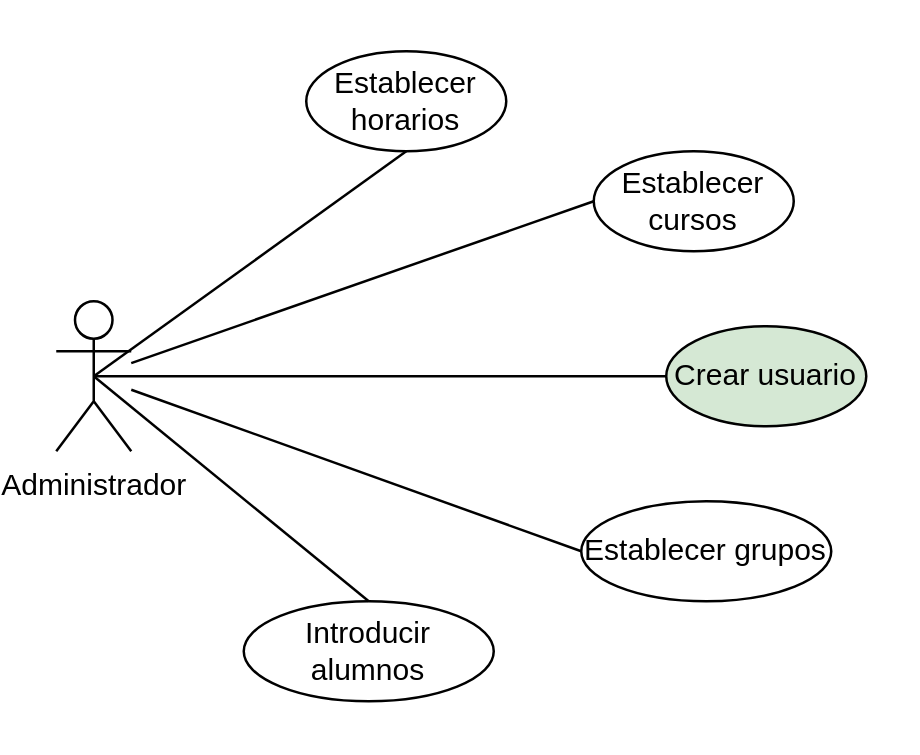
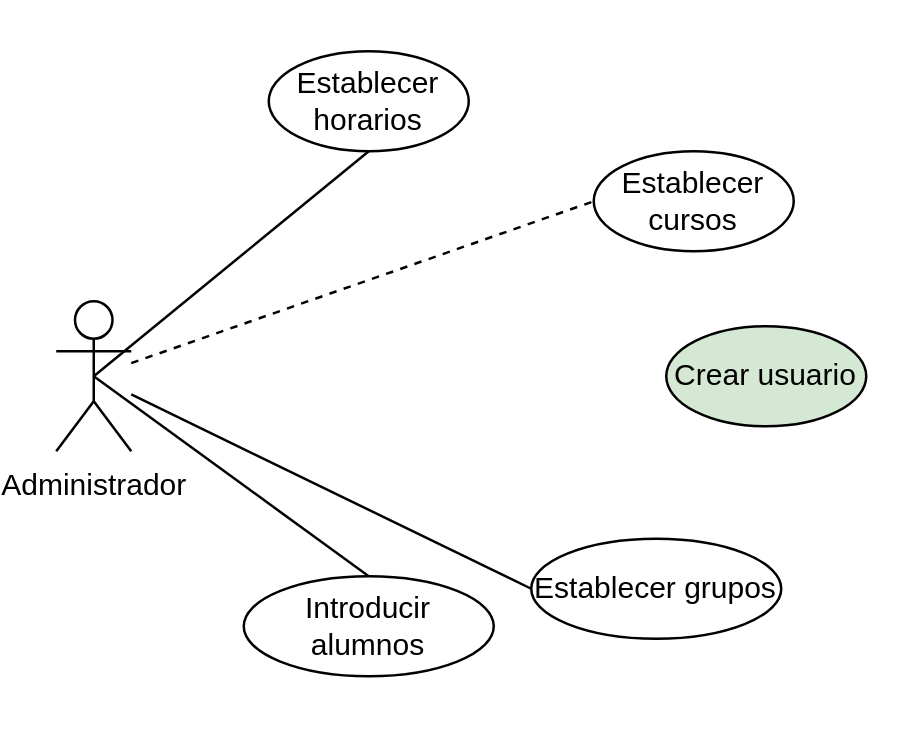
- <mxCell id="6" value="Establecer horarios" style="ellipse;whiteSpace=wrap;html=1;" parent="1" vertex="1"><mxGeometry x="120" y="20" width="80" height="40" as="geometry" /></mxCell>
+ <mxCell id="6" value="Establecer horarios" style="ellipse;whiteSpace=wrap;html=1;" parent="1" vertex="1"><mxGeometry x="105" y="20" width="80" height="40" as="geometry" /></mxCell>
- <mxCell id="9" value="" style="endArrow=none;html=1;rounded=0;entryX=0;entryY=0.5;entryDx=0;entryDy=0;" edge="1" parent="1" source="2" target="7"><mxGeometry width="50" height="50" relative="1" as="geometry"><mxPoint x="45" y="160" as="sourcePoint" /><mxPoint x="155" y="70" as="targetPoint" /></mxGeometry></mxCell>
+ <mxCell id="9" value="" style="endArrow=none;html=1;rounded=0;entryX=0;entryY=0.5;entryDx=0;entryDy=0;dashed=1;" edge="1" parent="1" source="2" target="7"><mxGeometry width="50" height="50" relative="1" as="geometry"><mxPoint x="45" y="160" as="sourcePoint" /><mxPoint x="155" y="70" as="targetPoint" /></mxGeometry></mxCell>
- <mxCell id="10" value="" style="endArrow=none;html=1;rounded=0;entryX=0;entryY=0.5;entryDx=0;entryDy=0;exitX=0.5;exitY=0.5;exitDx=0;exitDy=0;exitPerimeter=0;" edge="1" parent="1" source="2" target="4"><mxGeometry width="50" height="50" relative="1" as="geometry"><mxPoint x="55" y="170" as="sourcePoint" /><mxPoint x="165" y="80" as="targetPoint" /></mxGeometry></mxCell>
- <mxCell id="3" value="Establecer grupos" style="ellipse;whiteSpace=wrap;html=1;" parent="1" vertex="1"><mxGeometry x="230" y="200" width="100" height="40" as="geometry" /></mxCell>
+ <mxCell id="3" value="Establecer grupos" style="ellipse;whiteSpace=wrap;html=1;" parent="1" vertex="1"><mxGeometry x="210" y="215" width="100" height="40" as="geometry" /></mxCell>
- <mxCell id="5" value="Introducir alumnos" style="ellipse;whiteSpace=wrap;html=1;" parent="1" vertex="1"><mxGeometry x="95" y="240" width="100" height="40" as="geometry" /></mxCell>
+ <mxCell id="5" value="Introducir alumnos" style="ellipse;whiteSpace=wrap;html=1;" parent="1" vertex="1"><mxGeometry x="95" y="230" width="100" height="40" as="geometry" /></mxCell>
